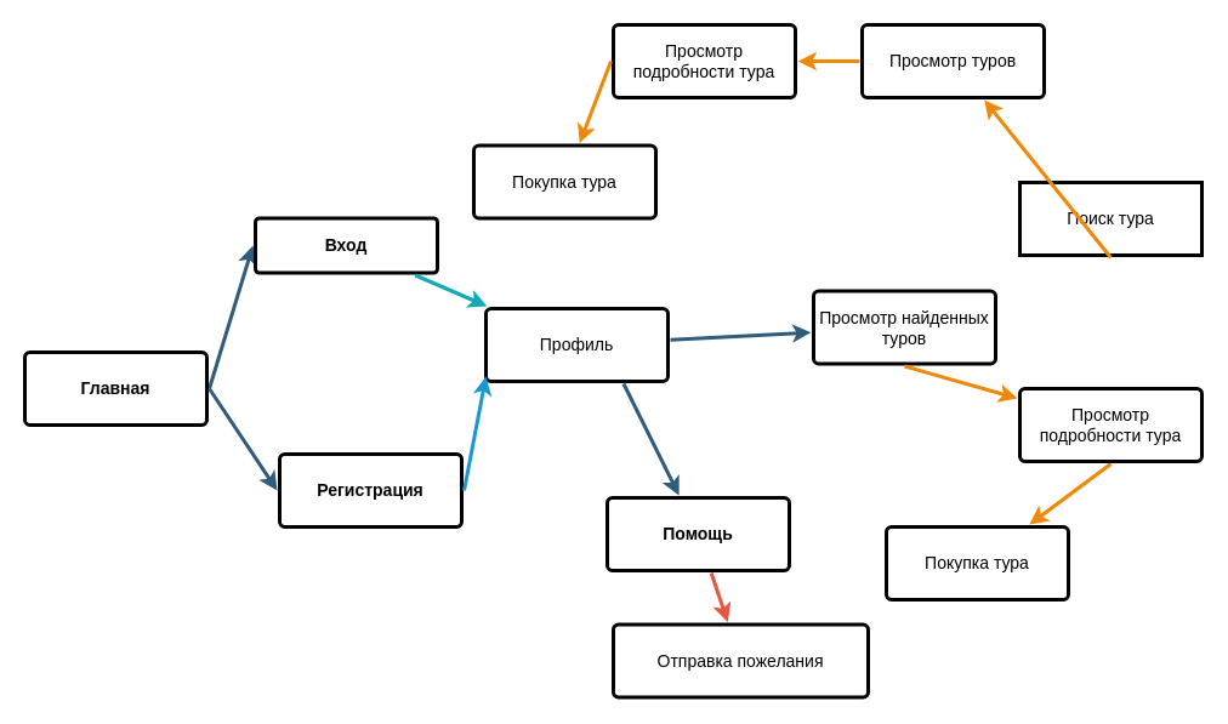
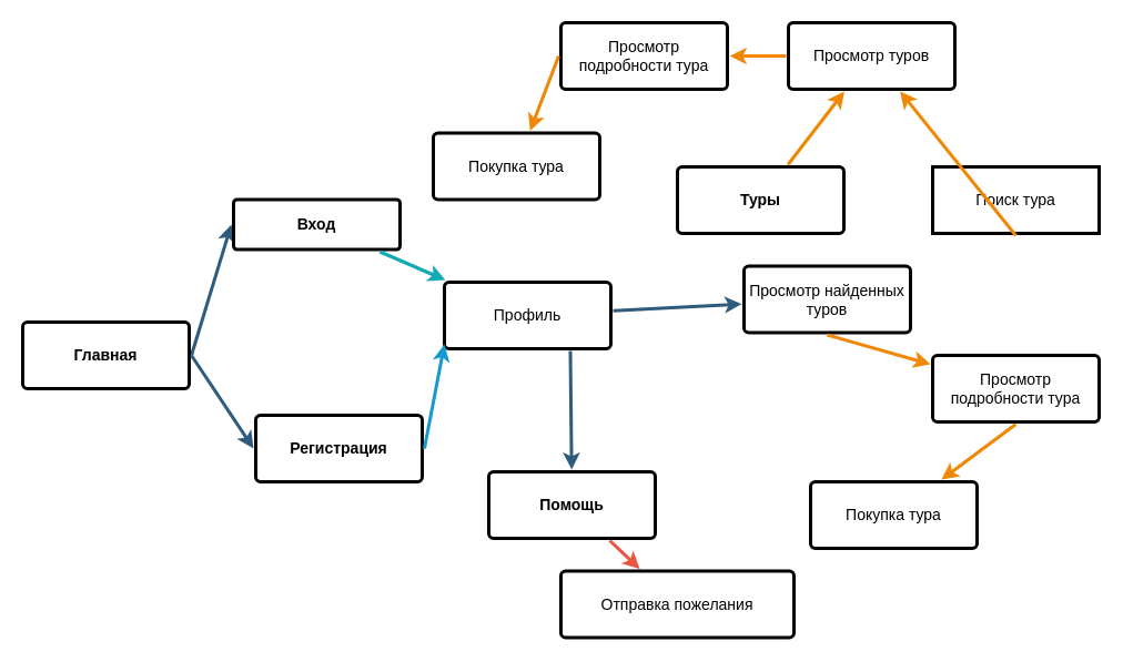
+ <mxCell id="14" value="" style="edgeStyle=none;rounded=0;jumpStyle=none;html=1;shadow=0;labelBackgroundColor=none;startArrow=none;startFill=0;endArrow=classic;endFill=1;jettySize=auto;orthogonalLoop=1;strokeColor=#F08705;strokeWidth=3;fontFamily=Helvetica;fontSize=14;fontColor=#FFFFFF;spacing=5;" parent="1" source="9" target="13" edge="1"><mxGeometry relative="1" as="geometry"><Array as="points" /></mxGeometry></mxCell>
+ <mxCell id="9" value="&lt;font color=&quot;#000000&quot;&gt;Туры&lt;/font&gt;" style="rounded=1;whiteSpace=wrap;html=1;shadow=0;labelBackgroundColor=none;strokeWidth=3;fontFamily=Helvetica;fontSize=14;fontColor=#FFFFFF;align=center;spacing=5;fontStyle=1;arcSize=7;perimeterSpacing=2;fillColor=none;" parent="1" vertex="1"><mxGeometry x="610" y="150" width="150" height="60" as="geometry" /></mxCell>
- <mxCell id="6" value="&lt;font color=&quot;#000000&quot;&gt;Помощь&lt;/font&gt;" style="rounded=1;whiteSpace=wrap;html=1;shadow=0;labelBackgroundColor=none;strokeWidth=3;fontFamily=Helvetica;fontSize=14;fontColor=#FFFFFF;align=center;spacing=5;fontStyle=1;arcSize=7;perimeterSpacing=2;fillColor=none;" parent="1" vertex="1"><mxGeometry x="500" y="410" width="150" height="60" as="geometry" /></mxCell>
+ <mxCell id="6" value="&lt;font color=&quot;#000000&quot;&gt;Помощь&lt;/font&gt;" style="rounded=1;whiteSpace=wrap;html=1;shadow=0;labelBackgroundColor=none;strokeWidth=3;fontFamily=Helvetica;fontSize=14;fontColor=#FFFFFF;align=center;spacing=5;fontStyle=1;arcSize=7;perimeterSpacing=2;fillColor=none;" parent="1" vertex="1"><mxGeometry x="440" y="425" width="150" height="60" as="geometry" /></mxCell>
